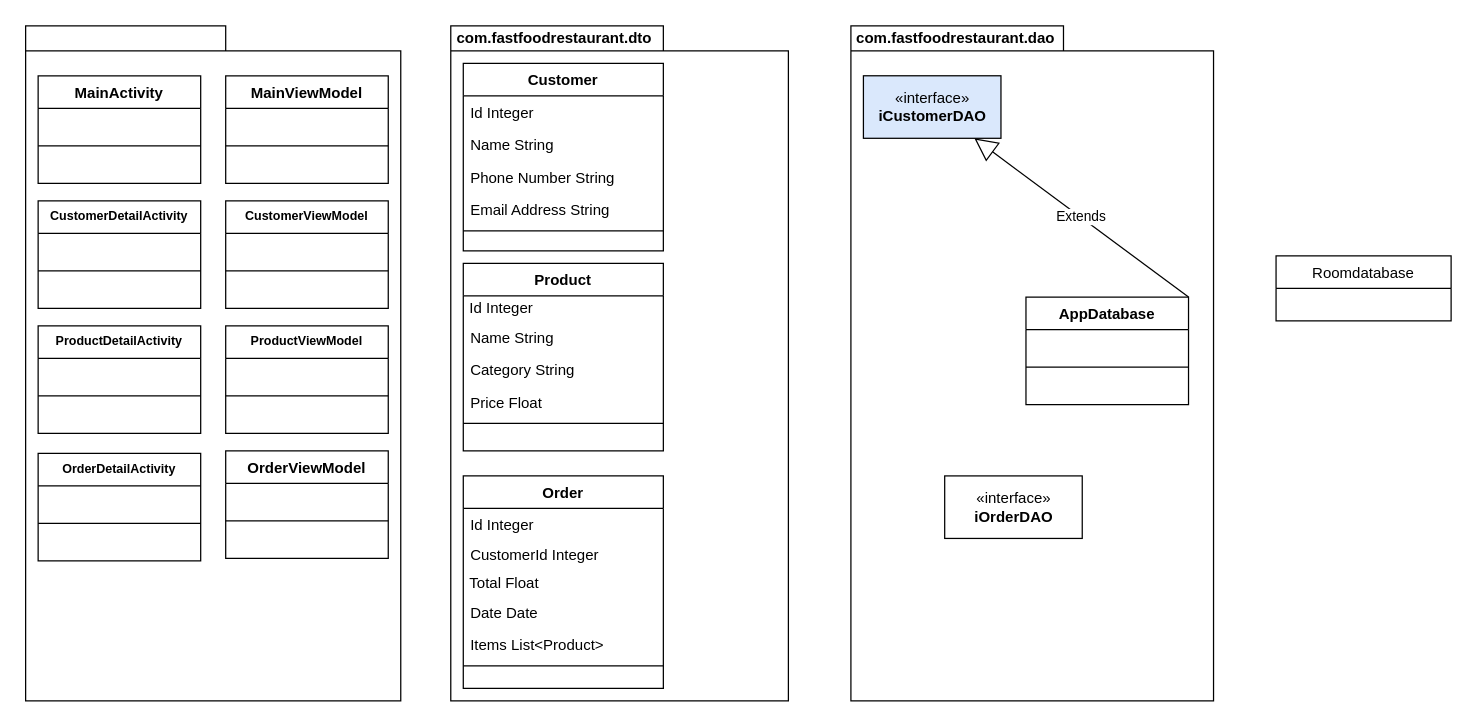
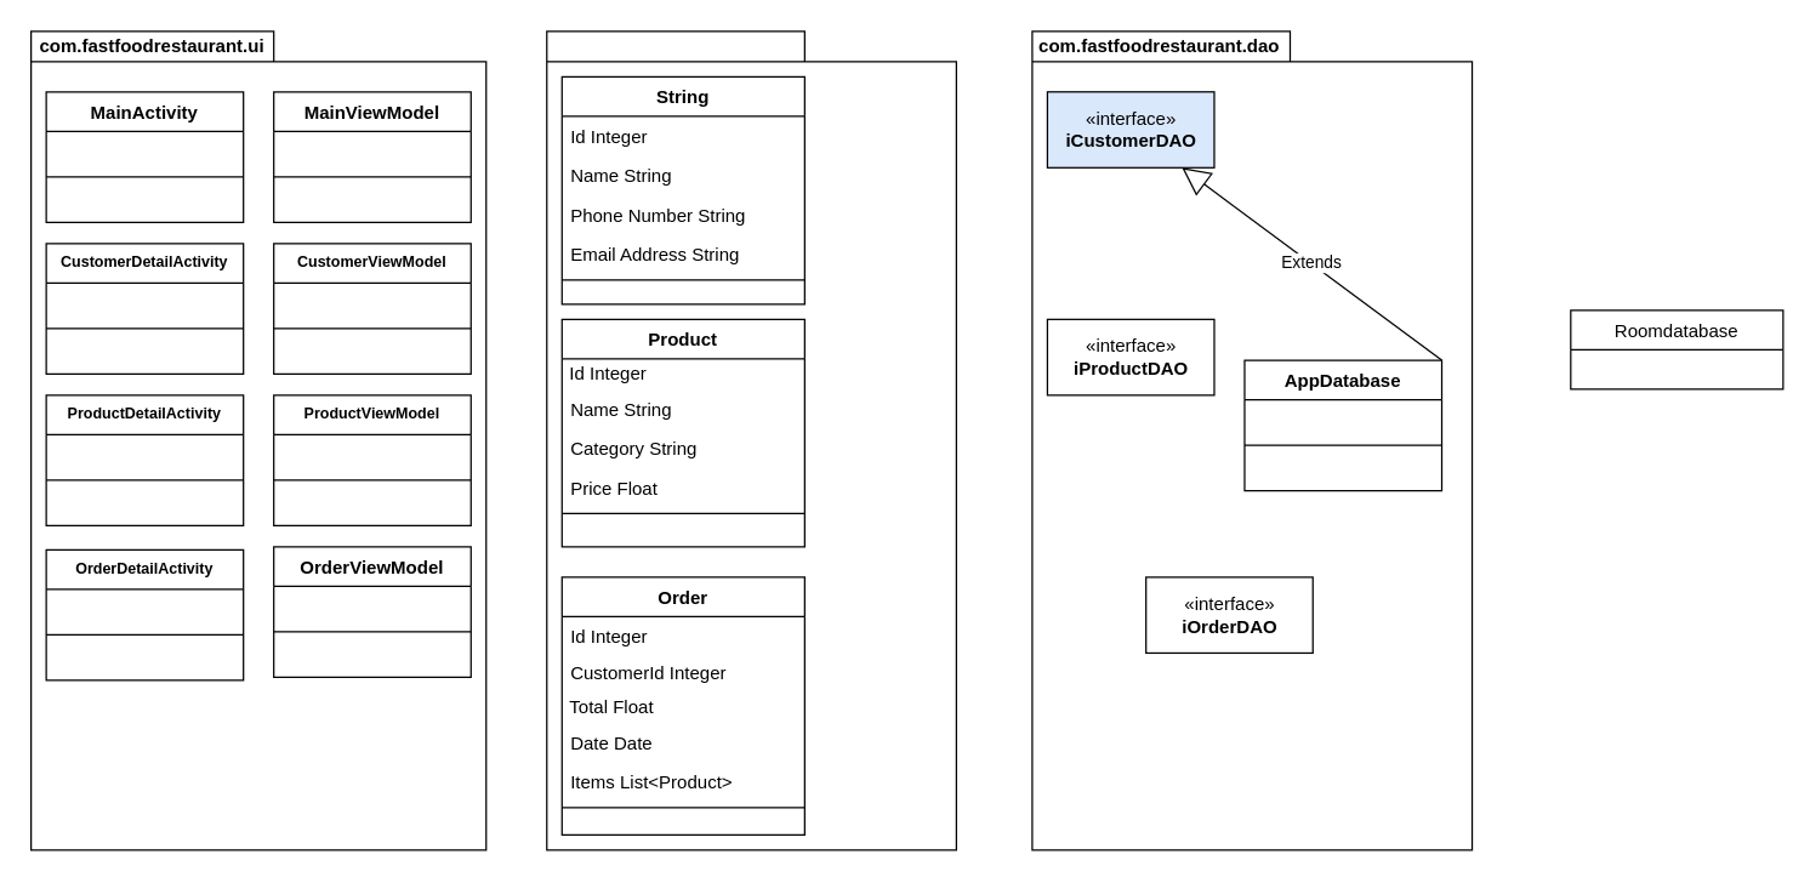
+ <mxCell id="5" value="&lt;span style=&quot;font-weight: 700&quot;&gt;com.fastfoodrestaurant.ui&lt;/span&gt;" style="text;html=1;strokeColor=none;fillColor=none;align=center;verticalAlign=middle;whiteSpace=wrap;rounded=0;" vertex="1" parent="1"><mxGeometry x="20" y="20" width="160" height="20" as="geometry" /></mxCell>
- <mxCell id="3" value="&lt;span style=&quot;font-weight: 700&quot;&gt;com.fastfoodrestaurant.dto&lt;/span&gt;" style="text;html=1;strokeColor=none;fillColor=none;align=center;verticalAlign=middle;whiteSpace=wrap;rounded=0;" vertex="1" parent="1"><mxGeometry x="363" y="20" width="160" height="20" as="geometry" /></mxCell>
- <mxCell id="8" value="Customer" style="swimlane;fontStyle=1;align=center;verticalAlign=top;childLayout=stackLayout;horizontal=1;startSize=26;horizontalStack=0;resizeParent=1;resizeLast=0;collapsible=1;marginBottom=0;rounded=0;shadow=0;strokeWidth=1;" parent="1" vertex="1"><mxGeometry x="370" y="50" width="160" height="150" as="geometry"><mxRectangle x="230" y="140" width="160" height="26" as="alternateBounds" /></mxGeometry></mxCell>
+ <mxCell id="8" value="String" style="swimlane;fontStyle=1;align=center;verticalAlign=top;childLayout=stackLayout;horizontal=1;startSize=26;horizontalStack=0;resizeParent=1;resizeLast=0;collapsible=1;marginBottom=0;rounded=0;shadow=0;strokeWidth=1;" parent="1" vertex="1"><mxGeometry x="370" y="50" width="160" height="150" as="geometry"><mxRectangle x="230" y="140" width="160" height="26" as="alternateBounds" /></mxGeometry></mxCell>
- <mxCell id="27" value="Roomdatabase" style="swimlane;fontStyle=0;childLayout=stackLayout;horizontal=1;startSize=26;fillColor=none;horizontalStack=0;resizeParent=1;resizeParentMax=0;resizeLast=0;collapsible=1;marginBottom=0;" vertex="1" parent="1"><mxGeometry x="1020" y="204" width="140" height="52" as="geometry" /></mxCell>
+ <mxCell id="27" value="Roomdatabase" style="swimlane;fontStyle=0;childLayout=stackLayout;horizontal=1;startSize=26;fillColor=none;horizontalStack=0;resizeParent=1;resizeParentMax=0;resizeLast=0;collapsible=1;marginBottom=0;" vertex="1" parent="1"><mxGeometry x="1035" y="204" width="140" height="52" as="geometry" /></mxCell>
+ <mxCell id="30" value="«interface»&lt;br&gt;&lt;b&gt;iProductDAO&lt;/b&gt;" style="html=1;" vertex="1" parent="1"><mxGeometry x="690" y="210" width="110" height="50" as="geometry" /></mxCell>
